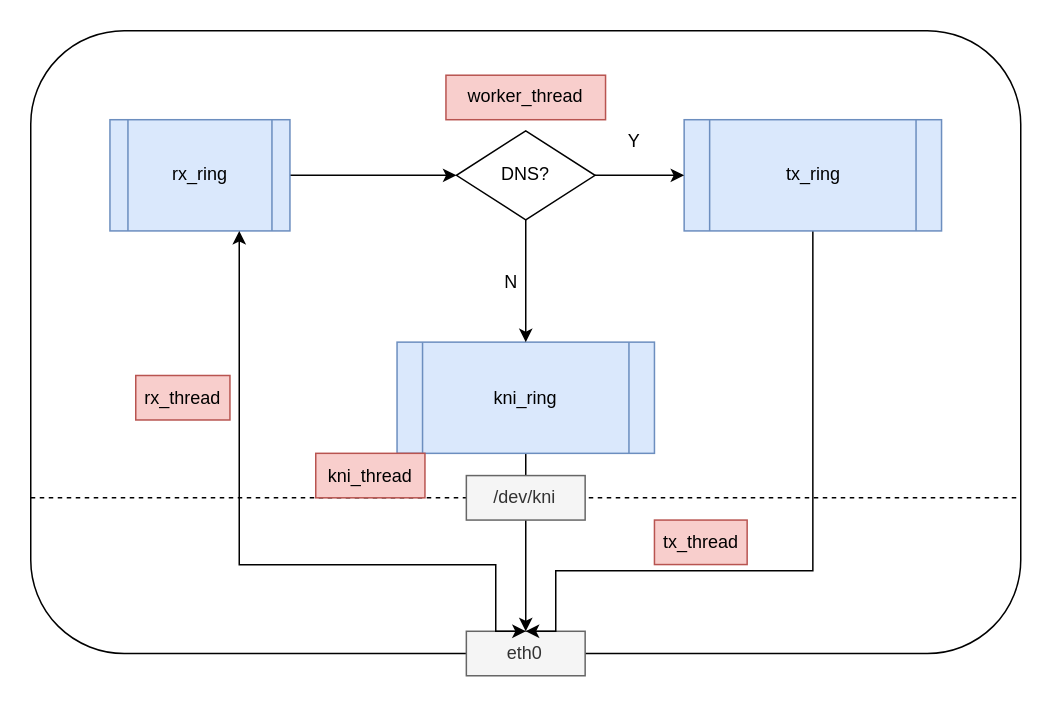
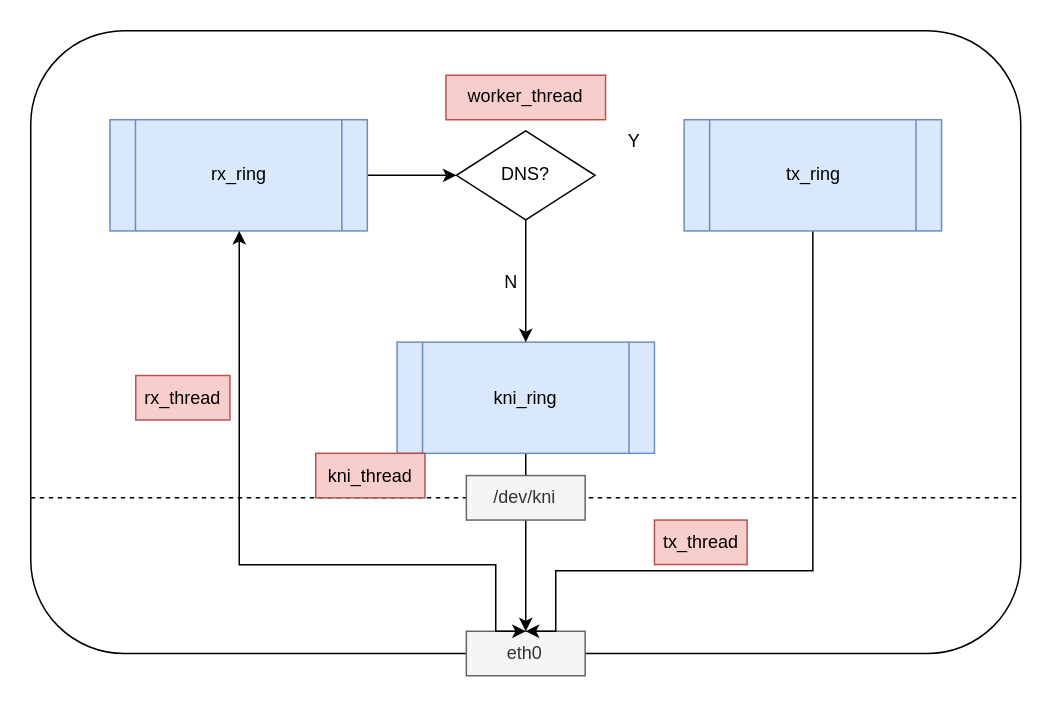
- <mxCell id="5" value="rx_ring" style="shape=process;whiteSpace=wrap;html=1;backgroundOutline=1;fillColor=#dae8fc;strokeColor=#6c8ebf;" vertex="1" parent="1"><mxGeometry x="72.8" y="79.31" width="120" height="74.138" as="geometry" /></mxCell>
+ <mxCell id="5" value="rx_ring" style="shape=process;whiteSpace=wrap;html=1;backgroundOutline=1;fillColor=#dae8fc;strokeColor=#6c8ebf;" vertex="1" parent="1"><mxGeometry x="72.8" y="79.31" width="171.6" height="74.138" as="geometry" /></mxCell>
- <mxCell id="12" style="edgeStyle=orthogonalEdgeStyle;rounded=0;orthogonalLoop=1;jettySize=auto;html=1;exitX=1;exitY=0.5;exitDx=0;exitDy=0;entryX=0;entryY=0.5;entryDx=0;entryDy=0;" edge="1" parent="1" source="14" target="10"><mxGeometry relative="1" as="geometry" /></mxCell>
